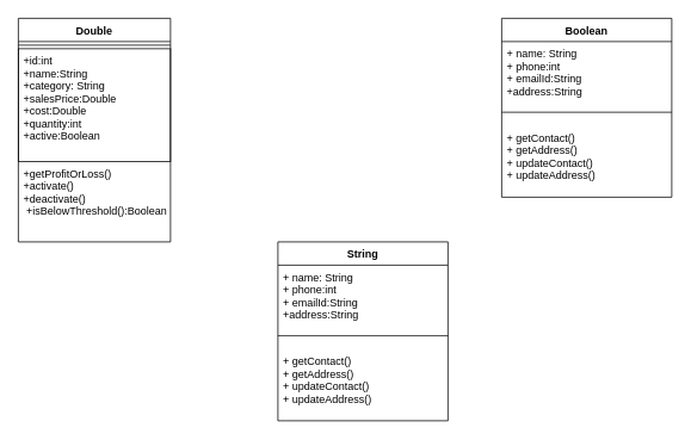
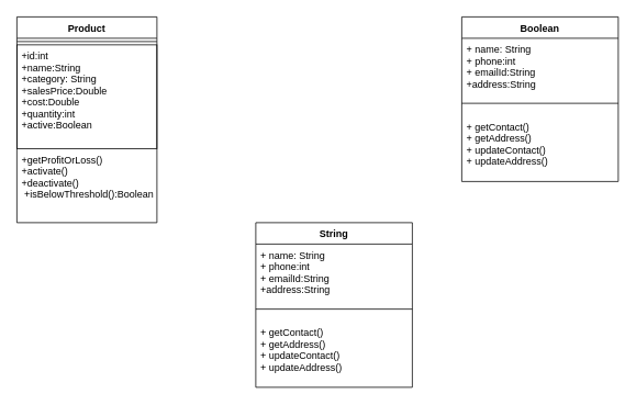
- <mxCell id="2" value="Double" style="swimlane;fontStyle=1;align=center;verticalAlign=top;childLayout=stackLayout;horizontal=1;startSize=26;horizontalStack=0;resizeParent=1;resizeParentMax=0;resizeLast=0;collapsible=1;marginBottom=0;" vertex="1" parent="1"><mxGeometry x="20" y="20" width="170" height="250" as="geometry" /></mxCell>
+ <mxCell id="2" value="Product" style="swimlane;fontStyle=1;align=center;verticalAlign=top;childLayout=stackLayout;horizontal=1;startSize=26;horizontalStack=0;resizeParent=1;resizeParentMax=0;resizeLast=0;collapsible=1;marginBottom=0;" vertex="1" parent="1"><mxGeometry x="20" y="20" width="170" height="250" as="geometry" /></mxCell>
